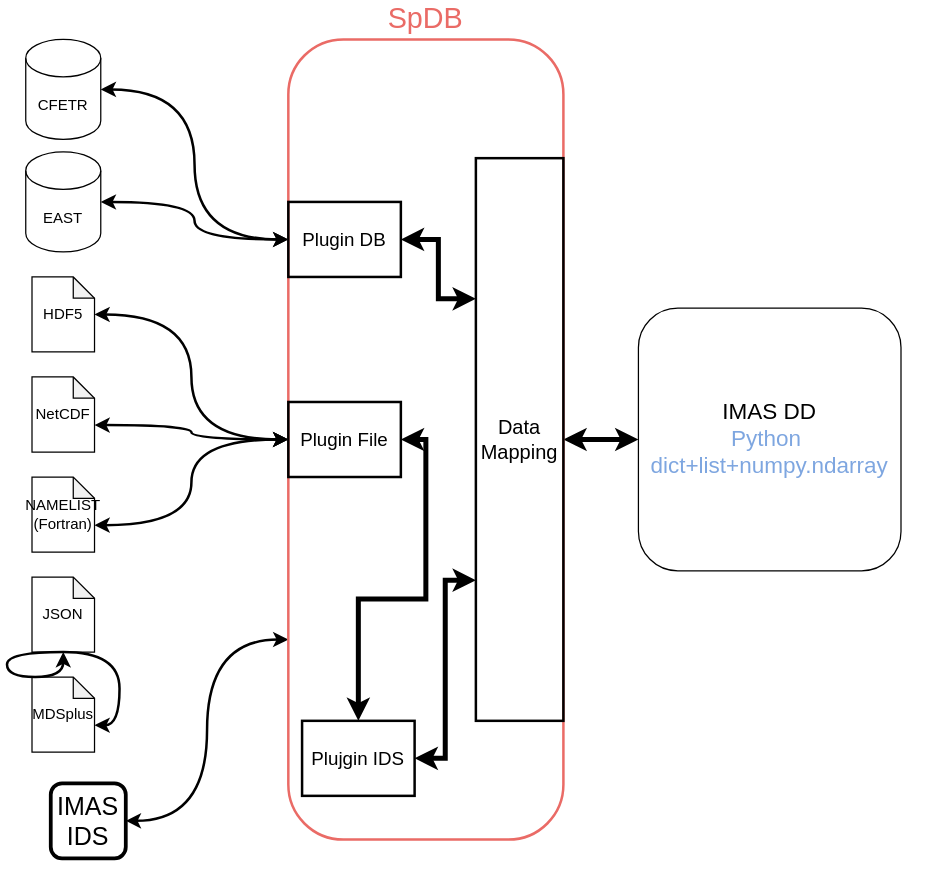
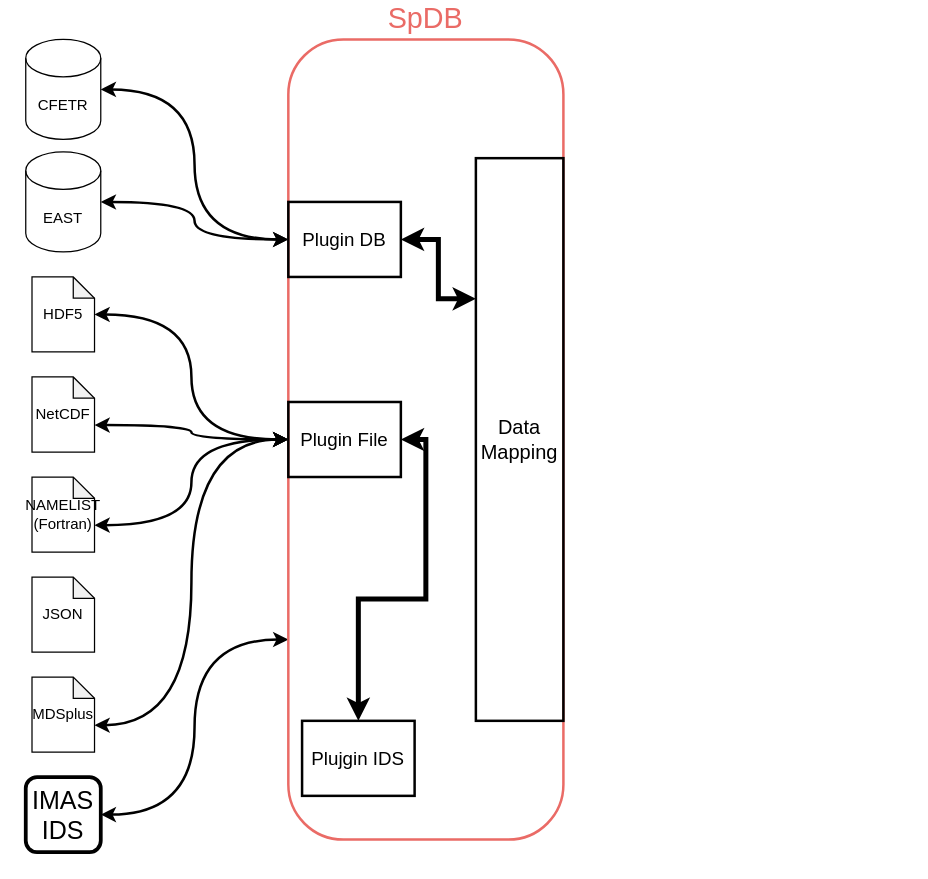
- <mxCell id="18" style="edgeStyle=orthogonalEdgeStyle;rounded=0;orthogonalLoop=1;jettySize=auto;html=1;exitX=1;exitY=0.5;exitDx=0;exitDy=0;strokeWidth=4;startArrow=classic;startFill=1;fontSize=8;" parent="1" source="19" target="17" edge="1"><mxGeometry relative="1" as="geometry" /></mxCell>
- <mxCell id="17" value="&lt;font style=&quot;font-size: 18px&quot;&gt;IMAS DD&lt;br&gt;&lt;font color=&quot;#7ea6e0&quot;&gt;Python&amp;nbsp;&lt;br&gt;dict+list+numpy.ndarray&lt;/font&gt;&lt;/font&gt;" style="rounded=1;whiteSpace=wrap;html=1;fontFamily=Helvetica;fontSize=12;fontColor=#000000;align=center;strokeColor=#000000;" parent="1" vertex="1"><mxGeometry x="510" y="235" width="210" height="210" as="geometry" /></mxCell>
- <mxCell id="10" style="edgeStyle=orthogonalEdgeStyle;curved=1;rounded=0;orthogonalLoop=1;jettySize=auto;html=1;exitX=0;exitY=0;exitDx=50;exitDy=38.5;exitPerimeter=0;startArrow=classic;startFill=1;strokeWidth=2;entryX=0;entryY=0.5;entryDx=0;entryDy=0;" parent="1" source="11" target="19" edge="1"><mxGeometry relative="1" as="geometry"><mxPoint x="285" y="459" as="targetPoint" /></mxGeometry></mxCell>
+ <mxCell id="10" style="edgeStyle=orthogonalEdgeStyle;curved=1;rounded=0;orthogonalLoop=1;jettySize=auto;html=1;exitX=0;exitY=0;exitDx=50;exitDy=38.5;exitPerimeter=0;startArrow=classic;startFill=1;strokeWidth=2;" parent="1" source="11" target="24" edge="1"><mxGeometry relative="1" as="geometry"><mxPoint x="285" y="459" as="targetPoint" /></mxGeometry></mxCell>
- <mxCell id="25" style="edgeStyle=orthogonalEdgeStyle;rounded=0;orthogonalLoop=1;jettySize=auto;html=1;exitX=1;exitY=0.5;exitDx=0;exitDy=0;entryX=0;entryY=0.75;entryDx=0;entryDy=0;startArrow=classic;startFill=1;strokeWidth=4;fontSize=8;fontColor=#FFB570;" parent="1" source="26" target="20" edge="1"><mxGeometry relative="1" as="geometry" /></mxCell>
- <mxCell id="14" style="edgeStyle=orthogonalEdgeStyle;curved=1;rounded=0;orthogonalLoop=1;jettySize=auto;html=1;exitX=0;exitY=0;exitDx=50;exitDy=38.5;exitPerimeter=0;startArrow=classic;startFill=1;strokeWidth=2;" parent="1" source="15" target="16" edge="1"><mxGeometry relative="1" as="geometry"><mxPoint x="454.853" y="364.853" as="targetPoint" /></mxGeometry></mxCell>
+ <mxCell id="14" style="edgeStyle=orthogonalEdgeStyle;curved=1;rounded=0;orthogonalLoop=1;jettySize=auto;html=1;exitX=0;exitY=0;exitDx=50;exitDy=38.5;exitPerimeter=0;entryX=0;entryY=0.5;entryDx=0;entryDy=0;startArrow=classic;startFill=1;strokeWidth=2;" parent="1" source="15" target="19" edge="1"><mxGeometry relative="1" as="geometry"><mxPoint x="454.853" y="364.853" as="targetPoint" /></mxGeometry></mxCell>
- <mxCell id="3" value="&lt;font style=&quot;font-size: 20px&quot;&gt;IMAS&lt;br&gt;IDS&lt;br&gt;&lt;/font&gt;" style="whiteSpace=wrap;html=1;aspect=fixed;rounded=1;fillColor=none;strokeWidth=3;" parent="1" vertex="1"><mxGeometry x="40" y="615" width="60" height="60" as="geometry" /></mxCell>
+ <mxCell id="3" value="&lt;font style=&quot;font-size: 20px&quot;&gt;IMAS&lt;br&gt;IDS&lt;br&gt;&lt;/font&gt;" style="whiteSpace=wrap;html=1;aspect=fixed;rounded=1;fillColor=none;strokeWidth=3;" parent="1" vertex="1"><mxGeometry x="20" y="610" width="60" height="60" as="geometry" /></mxCell>
